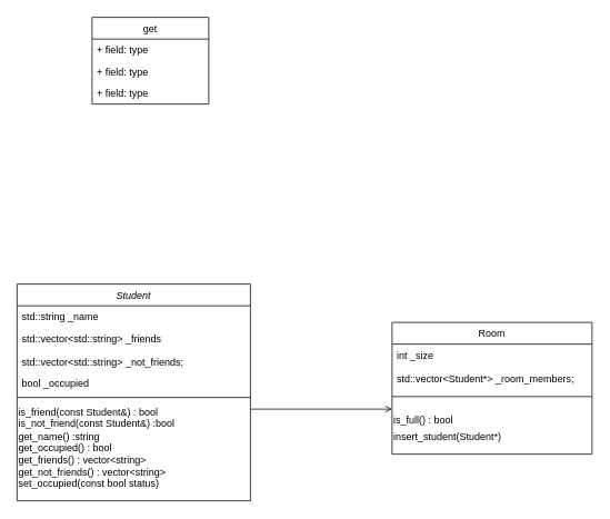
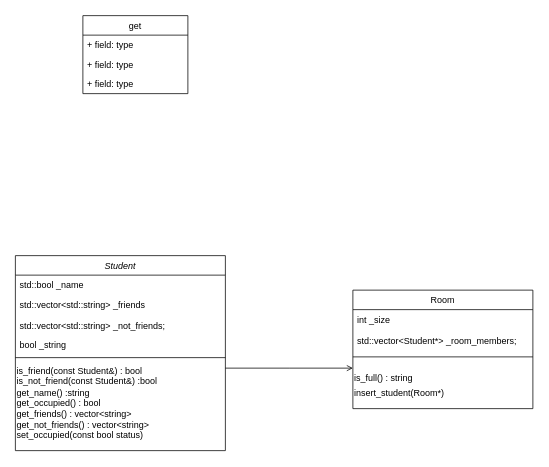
- <mxCell id="3" value="std::string _name" style="text;align=left;verticalAlign=top;spacingLeft=4;spacingRight=4;overflow=hidden;rotatable=0;points=[[0,0.5],[1,0.5]];portConstraint=eastwest;" parent="2" vertex="1"><mxGeometry y="26" width="280" height="26" as="geometry" /></mxCell>
+ <mxCell id="3" value="std::bool _name" style="text;align=left;verticalAlign=top;spacingLeft=4;spacingRight=4;overflow=hidden;rotatable=0;points=[[0,0.5],[1,0.5]];portConstraint=eastwest;" parent="2" vertex="1"><mxGeometry y="26" width="280" height="26" as="geometry" /></mxCell>
- <mxCell id="6" value="bool _occupied" style="text;align=left;verticalAlign=top;spacingLeft=4;spacingRight=4;overflow=hidden;rotatable=0;points=[[0,0.5],[1,0.5]];portConstraint=eastwest;" parent="2" vertex="1"><mxGeometry y="106" width="280" height="26" as="geometry" /></mxCell>
+ <mxCell id="6" value="bool _string" style="text;align=left;verticalAlign=top;spacingLeft=4;spacingRight=4;overflow=hidden;rotatable=0;points=[[0,0.5],[1,0.5]];portConstraint=eastwest;" parent="2" vertex="1"><mxGeometry y="106" width="280" height="26" as="geometry" /></mxCell>
- <mxCell id="12" value="is_full() : bool" style="text;html=1;align=left;verticalAlign=middle;resizable=0;points=[];autosize=1;strokeColor=none;" vertex="1" parent="9"><mxGeometry y="108" width="240" height="20" as="geometry" /></mxCell>
+ <mxCell id="12" value="is_full() : string" style="text;html=1;align=left;verticalAlign=middle;resizable=0;points=[];autosize=1;strokeColor=none;" vertex="1" parent="9"><mxGeometry y="108" width="240" height="20" as="geometry" /></mxCell>
- <mxCell id="13" value="insert_student(Student*)&amp;nbsp;" style="text;html=1;align=left;verticalAlign=middle;resizable=0;points=[];autosize=1;strokeColor=none;" vertex="1" parent="9"><mxGeometry y="128" width="240" height="20" as="geometry" /></mxCell>
+ <mxCell id="13" value="insert_student(Room*)&amp;nbsp;" style="text;html=1;align=left;verticalAlign=middle;resizable=0;points=[];autosize=1;strokeColor=none;" vertex="1" parent="9"><mxGeometry y="128" width="240" height="20" as="geometry" /></mxCell>
